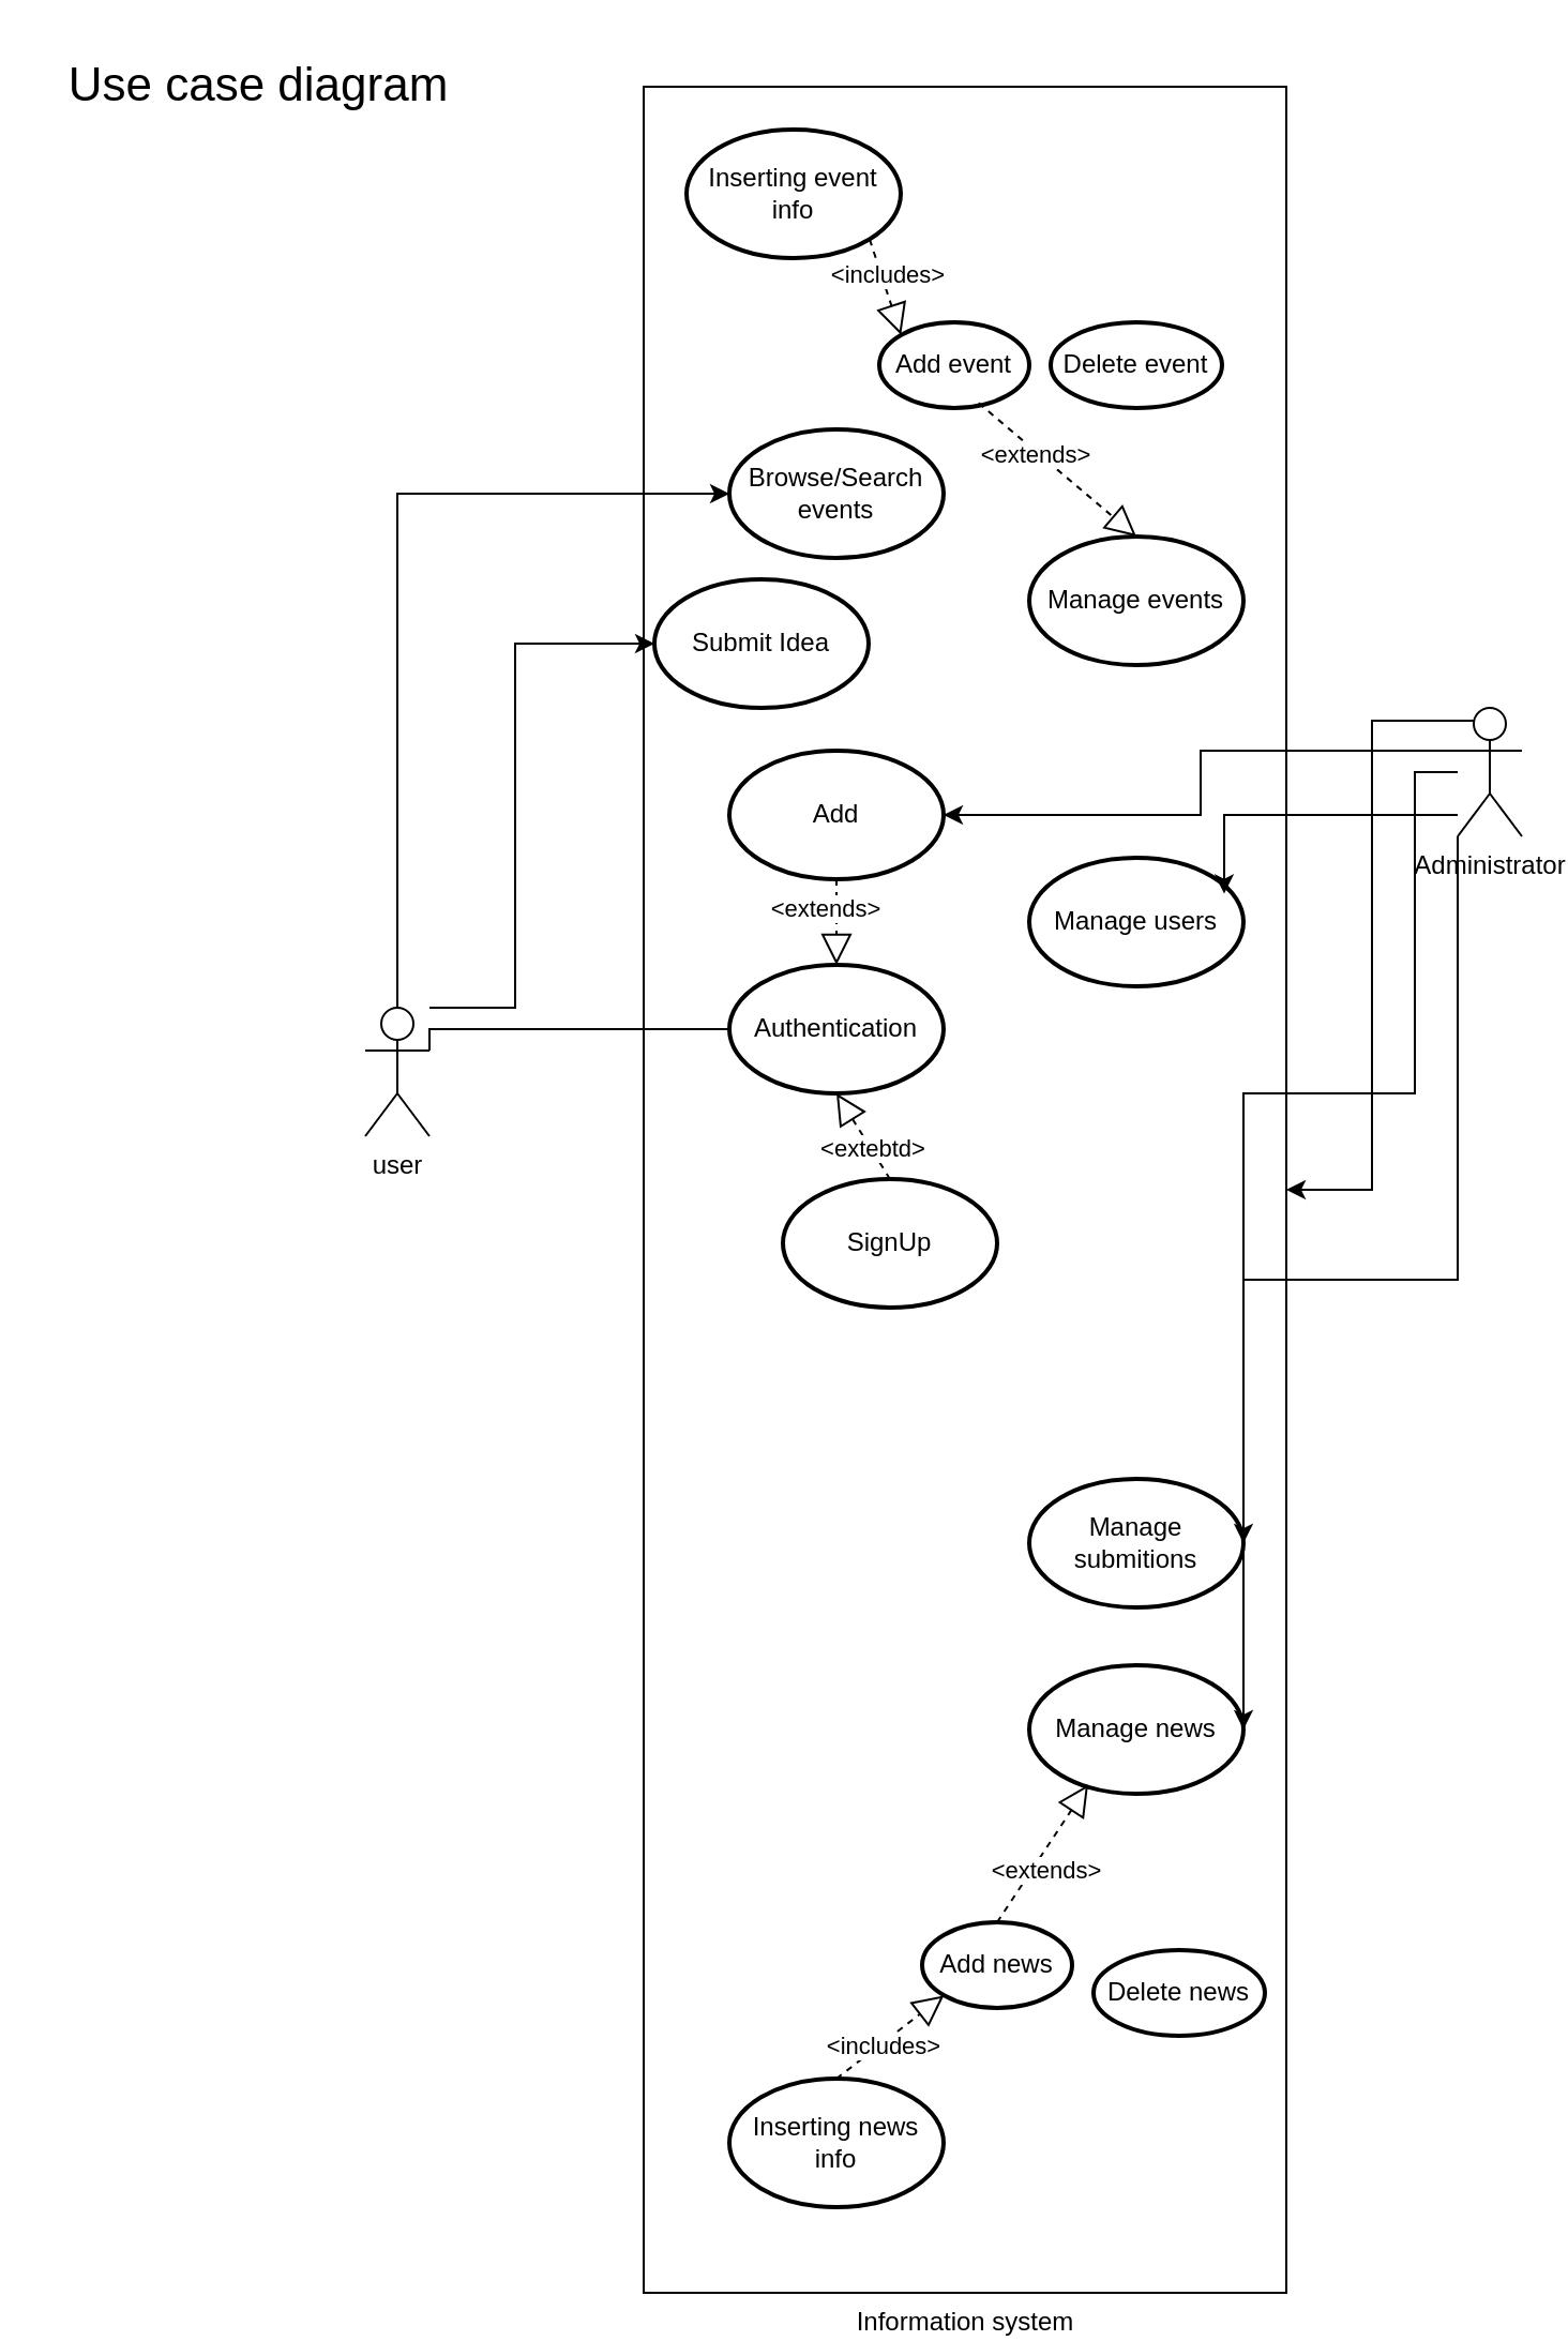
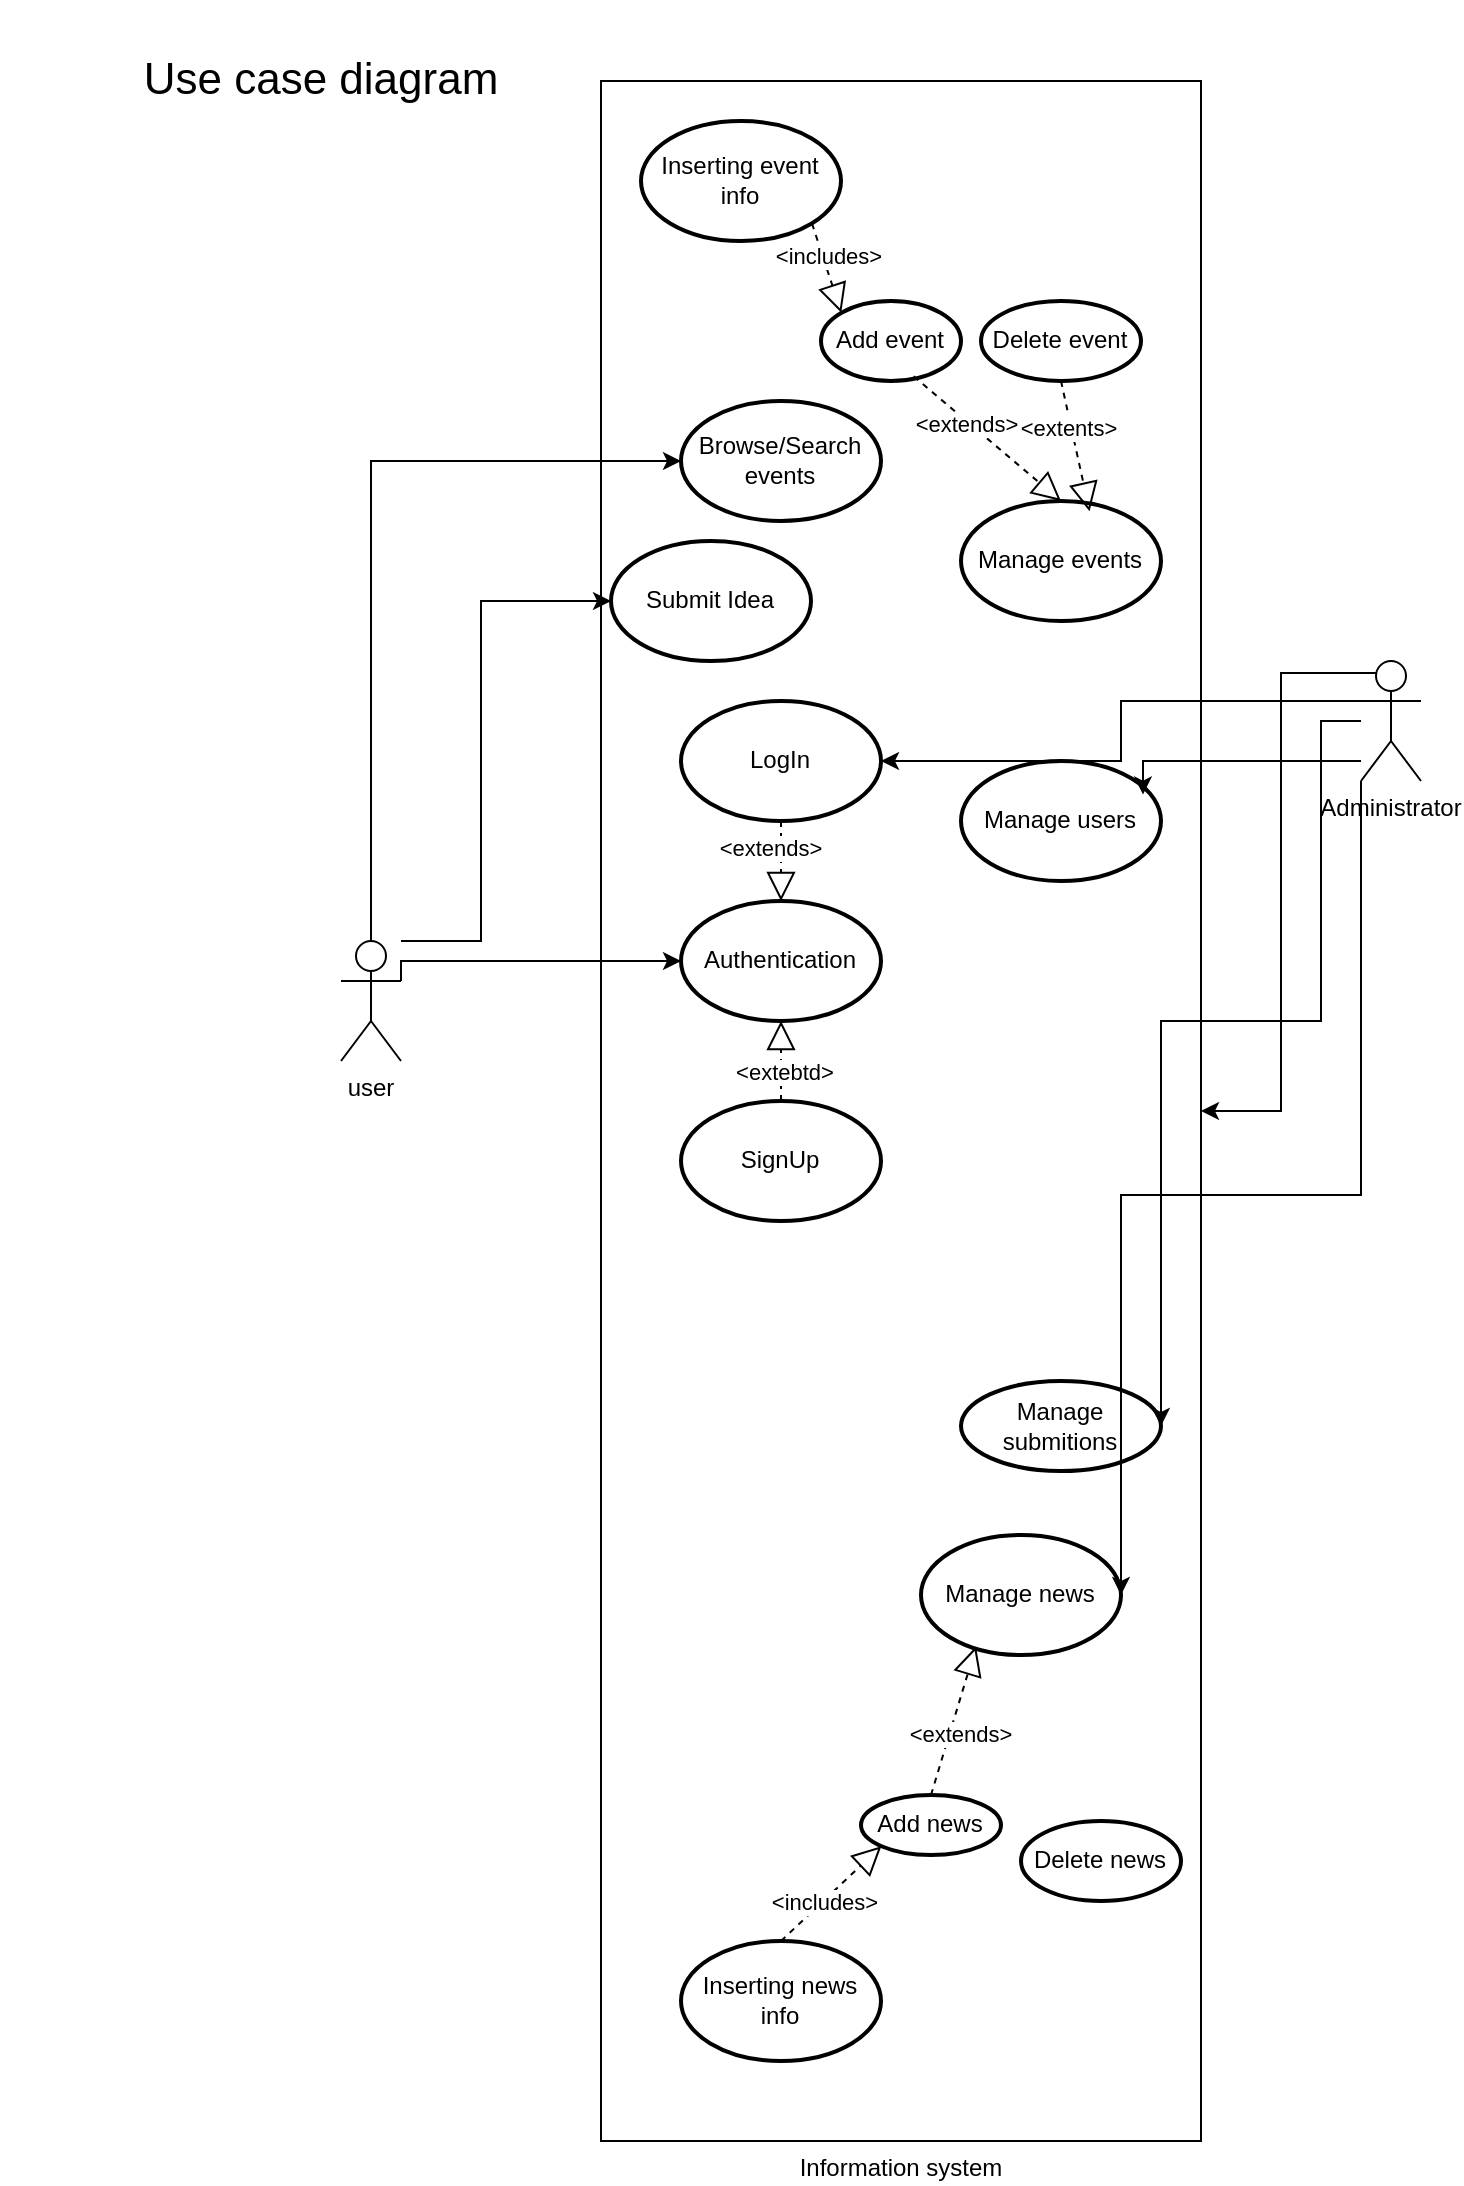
- <mxCell id="4" value="&lt;font style=&quot;font-size: 22px;&quot;&gt;Use case diagram&lt;/font&gt;" style="text;html=1;align=center;verticalAlign=middle;resizable=0;points=[];autosize=1;strokeColor=none;fillColor=none;" vertex="1" parent="1"><mxGeometry x="20" y="20" width="200" height="40" as="geometry" /></mxCell>
+ <mxCell id="4" value="&lt;font style=&quot;font-size: 22px;&quot;&gt;Use case diagram&lt;/font&gt;" style="text;html=1;align=center;verticalAlign=middle;resizable=0;points=[];autosize=1;strokeColor=none;fillColor=none;" vertex="1" parent="1"><mxGeometry x="60" y="20" width="200" height="40" as="geometry" /></mxCell>
+ <mxCell id="31" value="" style="endArrow=block;dashed=1;endFill=0;endSize=12;html=1;rounded=0;exitX=0.5;exitY=1;exitDx=0;exitDy=0;exitPerimeter=0;entryX=0.643;entryY=0.085;entryDx=0;entryDy=0;entryPerimeter=0;" edge="1" parent="1" source="28" target="15"><mxGeometry width="160" relative="1" as="geometry"><mxPoint x="450" y="290" as="sourcePoint" /><mxPoint x="610" y="290" as="targetPoint" /></mxGeometry></mxCell>
+ <mxCell id="32" value="&amp;lt;extents&amp;gt;" style="edgeLabel;html=1;align=center;verticalAlign=middle;resizable=0;points=[];" vertex="1" connectable="0" parent="31"><mxGeometry x="-0.29" y="-2" relative="1" as="geometry"><mxPoint as="offset" /></mxGeometry></mxCell>
- <mxCell id="7" value="Add" style="strokeWidth=2;html=1;shape=mxgraph.flowchart.start_1;whiteSpace=wrap;" vertex="1" parent="1"><mxGeometry x="340" y="350" width="100" height="60" as="geometry" /></mxCell>
+ <mxCell id="7" value="LogIn" style="strokeWidth=2;html=1;shape=mxgraph.flowchart.start_1;whiteSpace=wrap;" vertex="1" parent="1"><mxGeometry x="340" y="350" width="100" height="60" as="geometry" /></mxCell>
- <mxCell id="17" value="Manage users" style="strokeWidth=2;html=1;shape=mxgraph.flowchart.start_1;whiteSpace=wrap;" vertex="1" parent="1"><mxGeometry x="480" y="400" width="100" height="60" as="geometry" /></mxCell>
+ <mxCell id="17" value="Manage users" style="strokeWidth=2;html=1;shape=mxgraph.flowchart.start_1;whiteSpace=wrap;" vertex="1" parent="1"><mxGeometry x="480" y="380" width="100" height="60" as="geometry" /></mxCell>
- <mxCell id="6" style="edgeStyle=orthogonalEdgeStyle;rounded=0;orthogonalLoop=1;jettySize=auto;html=1;exitX=1;exitY=0.333;exitDx=0;exitDy=0;exitPerimeter=0;entryX=0;entryY=0.5;entryDx=0;entryDy=0;entryPerimeter=0;endArrow=none;" edge="1" parent="1" source="3" target="5"><mxGeometry relative="1" as="geometry"><Array as="points"><mxPoint x="200" y="480" /></Array></mxGeometry></mxCell>
+ <mxCell id="6" style="edgeStyle=orthogonalEdgeStyle;rounded=0;orthogonalLoop=1;jettySize=auto;html=1;exitX=1;exitY=0.333;exitDx=0;exitDy=0;exitPerimeter=0;entryX=0;entryY=0.5;entryDx=0;entryDy=0;entryPerimeter=0;" edge="1" parent="1" source="3" target="5"><mxGeometry relative="1" as="geometry"><Array as="points"><mxPoint x="200" y="480" /></Array></mxGeometry></mxCell>
- <mxCell id="10" value="SignUp" style="strokeWidth=2;html=1;shape=mxgraph.flowchart.start_1;whiteSpace=wrap;" vertex="1" parent="1"><mxGeometry x="365" y="550" width="100" height="60" as="geometry" /></mxCell>
+ <mxCell id="10" value="SignUp" style="strokeWidth=2;html=1;shape=mxgraph.flowchart.start_1;whiteSpace=wrap;" vertex="1" parent="1"><mxGeometry x="340" y="550" width="100" height="60" as="geometry" /></mxCell>
- <mxCell id="19" value="Manage submitions" style="strokeWidth=2;html=1;shape=mxgraph.flowchart.start_1;whiteSpace=wrap;" vertex="1" parent="1"><mxGeometry x="480" y="690" width="100" height="60" as="geometry" /></mxCell>
+ <mxCell id="19" value="Manage submitions" style="strokeWidth=2;html=1;shape=mxgraph.flowchart.start_1;whiteSpace=wrap;" vertex="1" parent="1"><mxGeometry x="480" y="690" width="100" height="45" as="geometry" /></mxCell>
- <mxCell id="25" value="Manage news" style="strokeWidth=2;html=1;shape=mxgraph.flowchart.start_1;whiteSpace=wrap;" vertex="1" parent="1"><mxGeometry x="480" y="777" width="100" height="60" as="geometry" /></mxCell>
+ <mxCell id="25" value="Manage news" style="strokeWidth=2;html=1;shape=mxgraph.flowchart.start_1;whiteSpace=wrap;" vertex="1" parent="1"><mxGeometry x="460" y="767" width="100" height="60" as="geometry" /></mxCell>
- <mxCell id="36" value="Add news" style="strokeWidth=2;html=1;shape=mxgraph.flowchart.start_1;whiteSpace=wrap;" vertex="1" parent="1"><mxGeometry x="430" y="897" width="70" height="40" as="geometry" /></mxCell>
+ <mxCell id="36" value="Add news" style="strokeWidth=2;html=1;shape=mxgraph.flowchart.start_1;whiteSpace=wrap;" vertex="1" parent="1"><mxGeometry x="430" y="897" width="70" height="30" as="geometry" /></mxCell>
